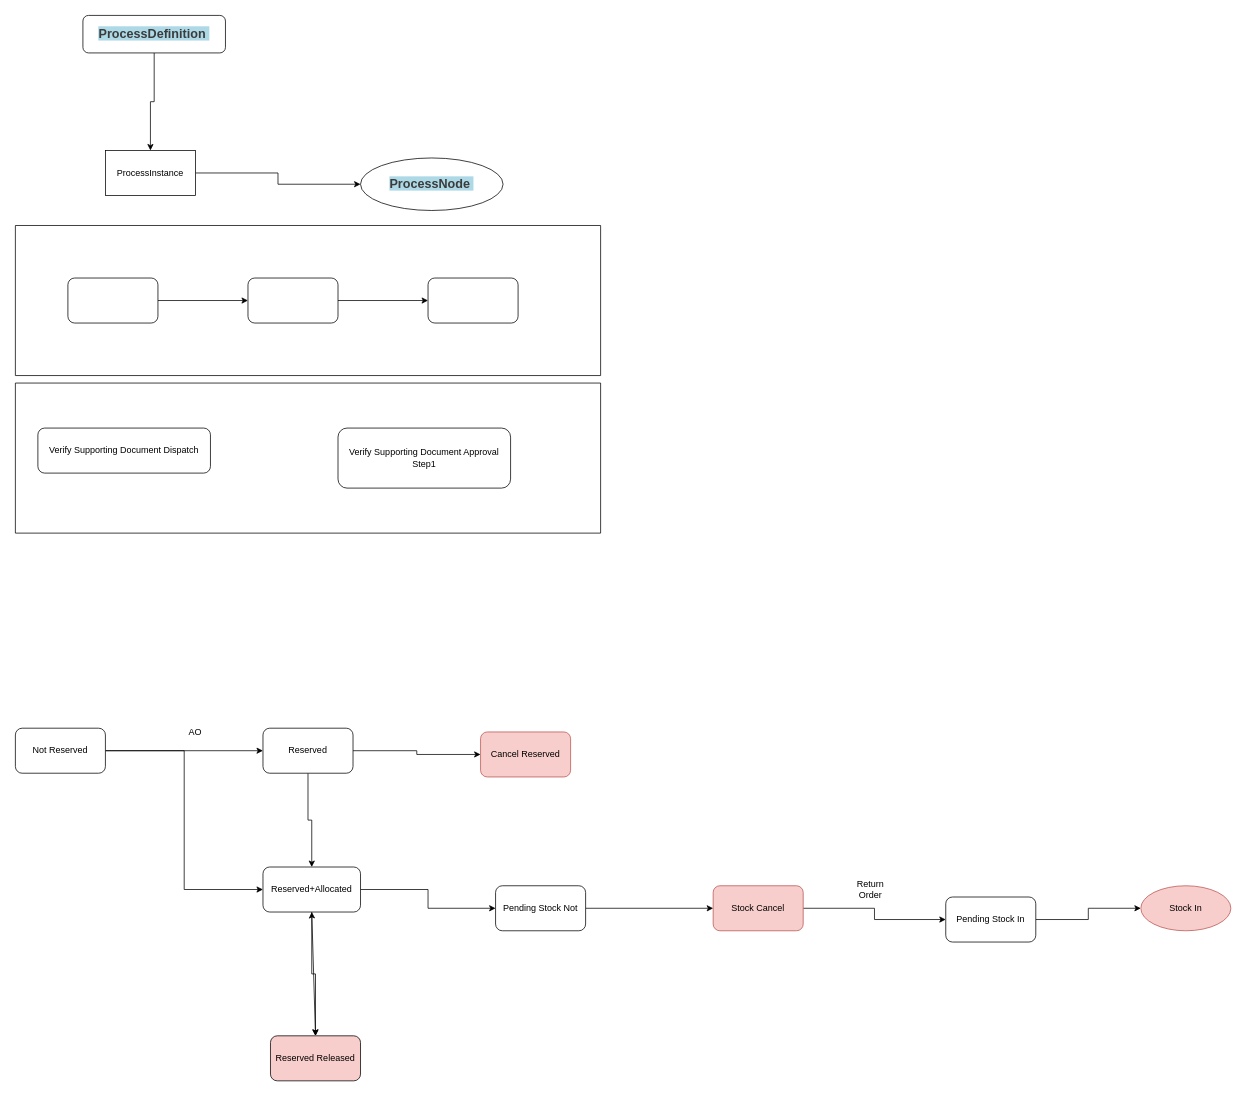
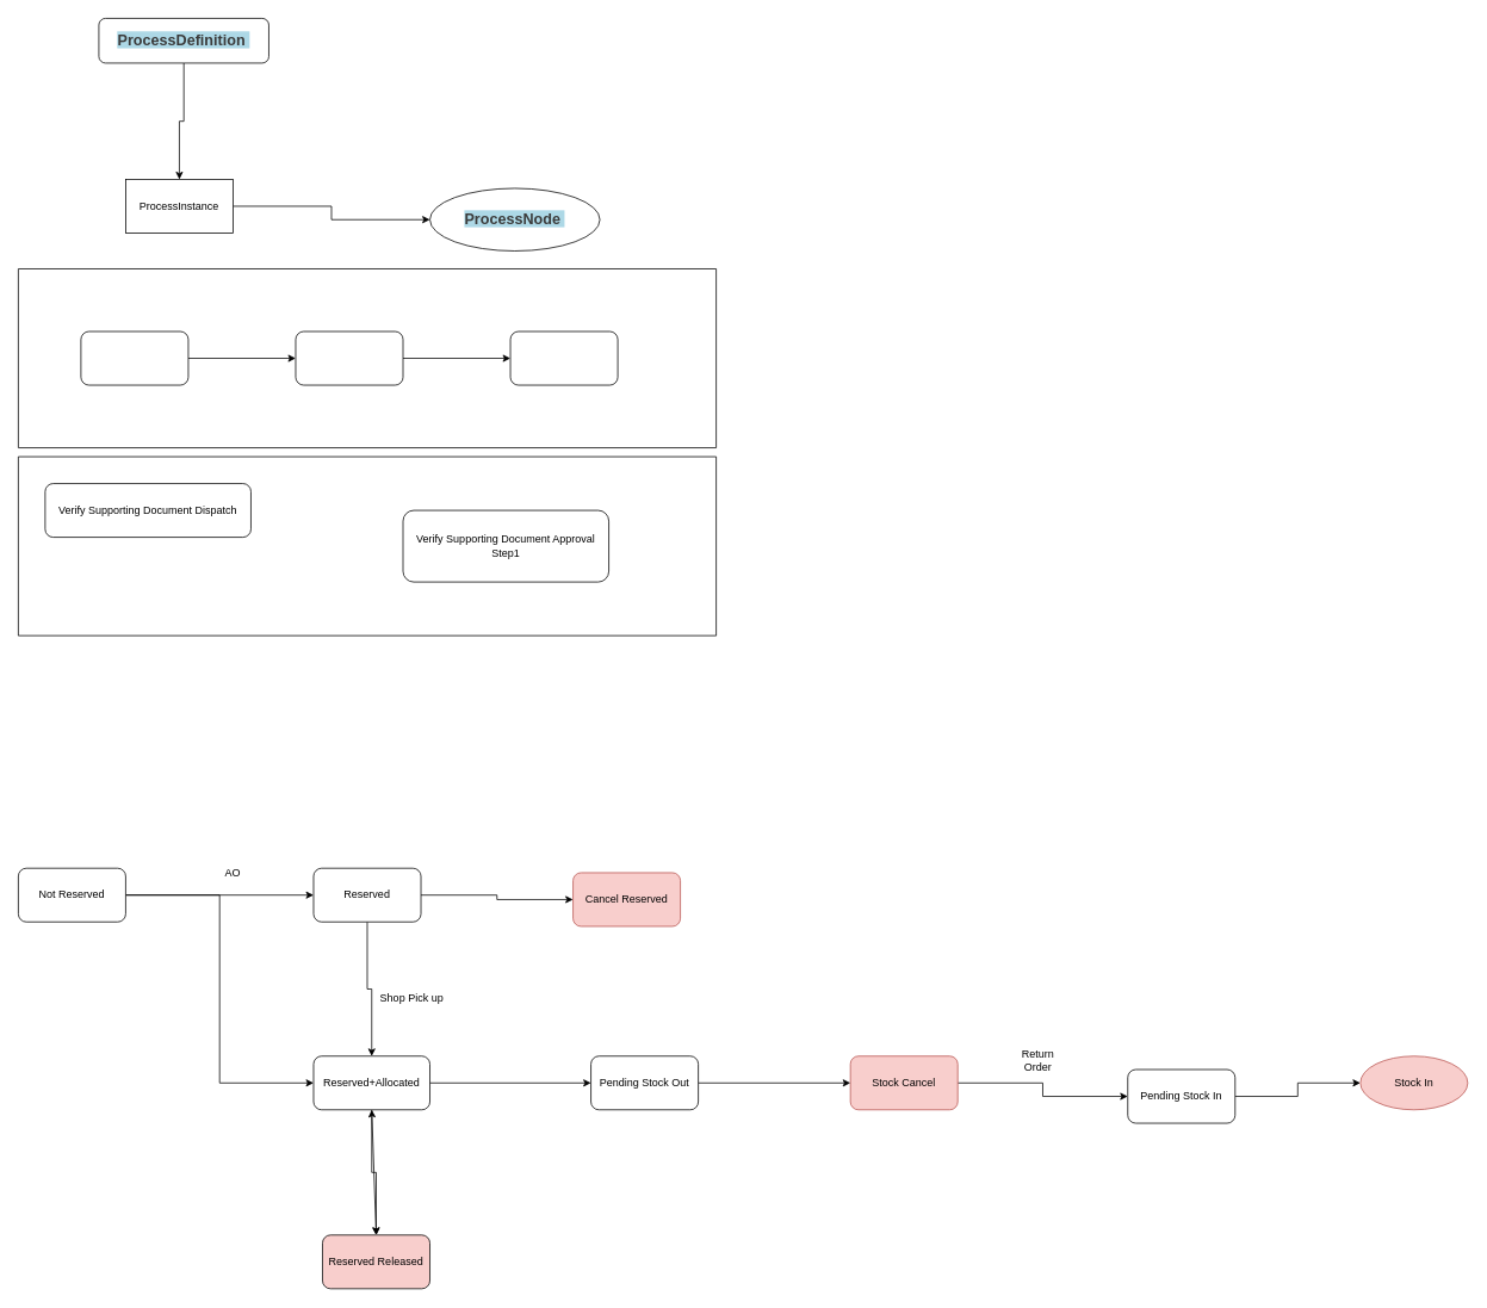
- <mxCell id="8" value="Verify Supporting Document Dispatch" style="rounded=1;whiteSpace=wrap;html=1;" parent="7" vertex="1"><mxGeometry x="30" y="60" width="230" height="60" as="geometry" /></mxCell>
+ <mxCell id="8" value="Verify Supporting Document Dispatch" style="rounded=1;whiteSpace=wrap;html=1;" parent="7" vertex="1"><mxGeometry x="30" y="30" width="230" height="60" as="geometry" /></mxCell>
+ <mxCell id="25" value="Shop Pick up" style="text;html=1;align=center;verticalAlign=middle;whiteSpace=wrap;rounded=0;" vertex="1" parent="1"><mxGeometry x="420" y="1100" width="80" height="30" as="geometry" /></mxCell>
- <mxCell id="24" value="Reserved+Allocated" style="rounded=1;whiteSpace=wrap;html=1;" vertex="1" parent="1"><mxGeometry x="350" y="1155" width="130" height="60" as="geometry" /></mxCell>
+ <mxCell id="24" value="Reserved+Allocated" style="rounded=1;whiteSpace=wrap;html=1;" vertex="1" parent="1"><mxGeometry x="350" y="1180" width="130" height="60" as="geometry" /></mxCell>
- <mxCell id="30" value="Pending Stock Not" style="rounded=1;whiteSpace=wrap;html=1;" vertex="1" parent="1"><mxGeometry x="660" y="1180" width="120" height="60" as="geometry" /></mxCell>
+ <mxCell id="30" value="Pending Stock Out" style="rounded=1;whiteSpace=wrap;html=1;" vertex="1" parent="1"><mxGeometry x="660" y="1180" width="120" height="60" as="geometry" /></mxCell>
